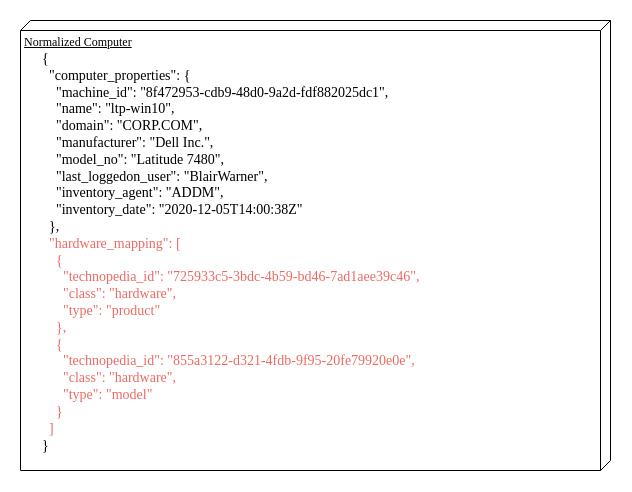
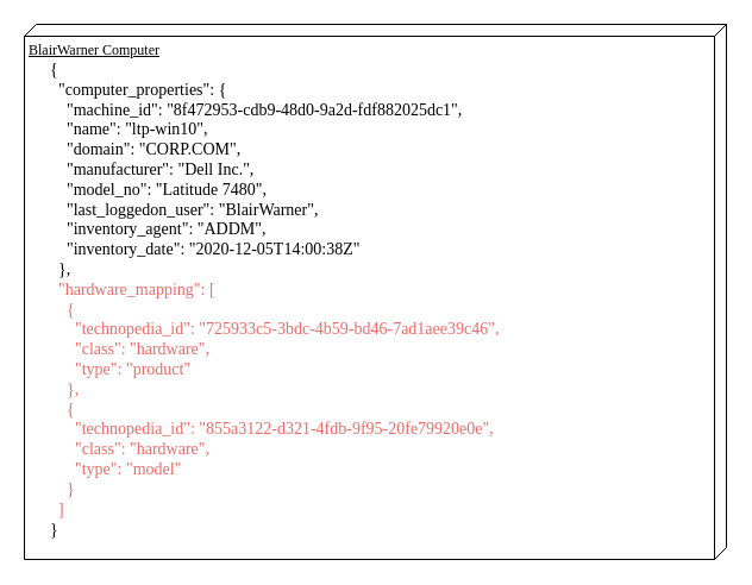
- <mxCell id="3" value="Normalized Computer" style="verticalAlign=top;align=left;spacingTop=8;spacingLeft=2;spacingRight=12;shape=cube;size=10;direction=south;fontStyle=4;html=1;rounded=0;shadow=0;comic=0;labelBackgroundColor=none;strokeWidth=1;fontFamily=Verdana;fontSize=12" vertex="1" parent="2"><mxGeometry width="590" height="450" as="geometry" /></mxCell>
+ <mxCell id="3" value="BlairWarner Computer" style="verticalAlign=top;align=left;spacingTop=8;spacingLeft=2;spacingRight=12;shape=cube;size=10;direction=south;fontStyle=4;html=1;rounded=0;shadow=0;comic=0;labelBackgroundColor=none;strokeWidth=1;fontFamily=Verdana;fontSize=12" vertex="1" parent="2"><mxGeometry width="590" height="450" as="geometry" /></mxCell>
